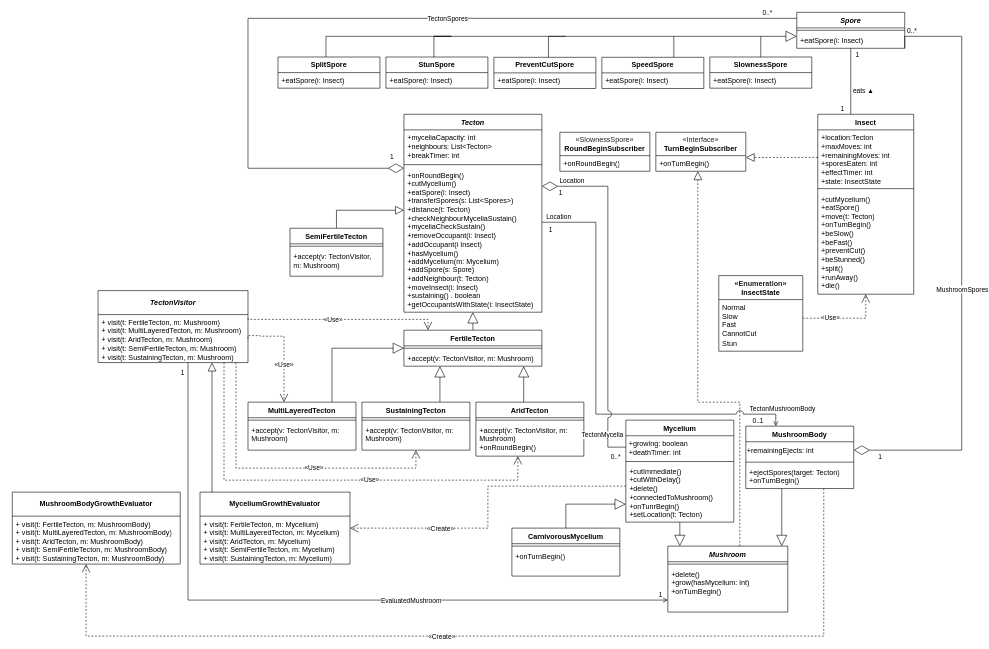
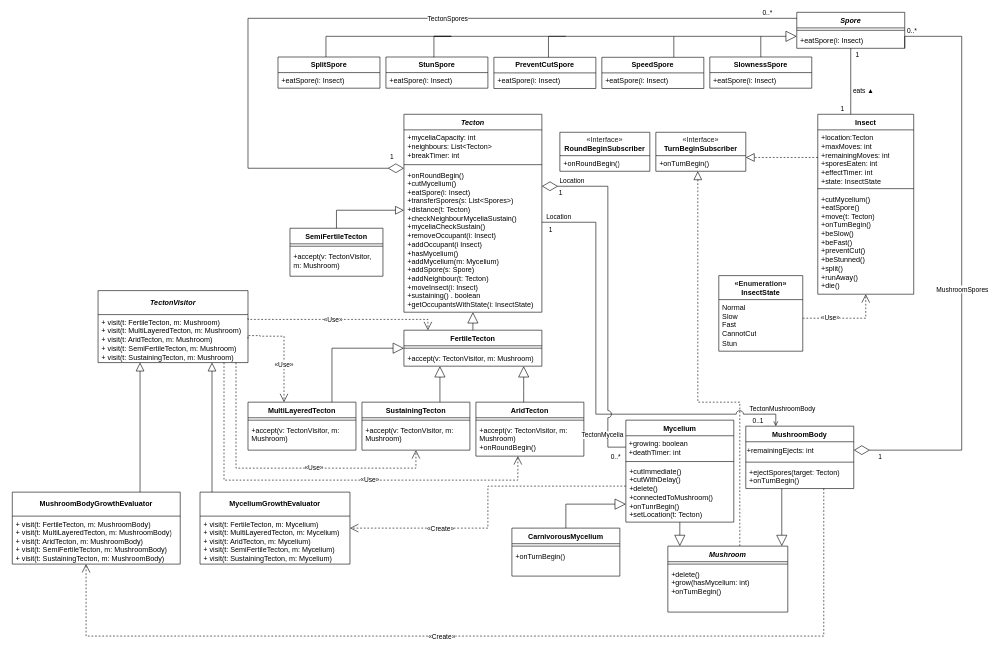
- <mxCell id="57" value="&lt;font style=&quot;font-weight: 700;&quot;&gt;&lt;span style=&quot;font-weight: 400; color: rgb(32, 33, 34); font-family: sans-serif; text-align: start; background-color: rgb(255, 255, 255);&quot;&gt;«&lt;/span&gt;&lt;span style=&quot;color: rgb(32, 33, 34); font-family: sans-serif; text-align: start; background-color: rgb(255, 255, 255); font-weight: 400;&quot;&gt;SlownessSpore&lt;/span&gt;&lt;span style=&quot;font-weight: 400; color: rgb(32, 33, 34); font-family: sans-serif; text-align: start; background-color: rgb(255, 255, 255);&quot;&gt;»&lt;/span&gt;&lt;/font&gt;&lt;div style=&quot;font-weight: 700; text-align: start;&quot;&gt;&lt;font face=&quot;sans-serif&quot;&gt;&lt;span style=&quot;background-color: rgb(255, 255, 255);&quot;&gt;RoundBeginSubscriber&lt;/span&gt;&lt;/font&gt;&lt;/div&gt;" style="swimlane;fontStyle=0;childLayout=stackLayout;horizontal=1;startSize=39;fillColor=none;horizontalStack=0;resizeParent=1;resizeParentMax=0;resizeLast=0;collapsible=1;marginBottom=0;whiteSpace=wrap;html=1;" vertex="1" parent="1"><mxGeometry x="933" y="220" width="150" height="65" as="geometry" /></mxCell>
+ <mxCell id="57" value="&lt;font style=&quot;font-weight: 700;&quot;&gt;&lt;span style=&quot;font-weight: 400; color: rgb(32, 33, 34); font-family: sans-serif; text-align: start; background-color: rgb(255, 255, 255);&quot;&gt;«&lt;/span&gt;&lt;span style=&quot;color: rgb(32, 33, 34); font-family: sans-serif; text-align: start; background-color: rgb(255, 255, 255); font-weight: 400;&quot;&gt;Interface&lt;/span&gt;&lt;span style=&quot;font-weight: 400; color: rgb(32, 33, 34); font-family: sans-serif; text-align: start; background-color: rgb(255, 255, 255);&quot;&gt;»&lt;/span&gt;&lt;/font&gt;&lt;div style=&quot;font-weight: 700; text-align: start;&quot;&gt;&lt;font face=&quot;sans-serif&quot;&gt;&lt;span style=&quot;background-color: rgb(255, 255, 255);&quot;&gt;RoundBeginSubscriber&lt;/span&gt;&lt;/font&gt;&lt;/div&gt;" style="swimlane;fontStyle=0;childLayout=stackLayout;horizontal=1;startSize=39;fillColor=none;horizontalStack=0;resizeParent=1;resizeParentMax=0;resizeLast=0;collapsible=1;marginBottom=0;whiteSpace=wrap;html=1;" vertex="1" parent="1"><mxGeometry x="933" y="220" width="150" height="65" as="geometry" /></mxCell>
+ <mxCell id="72" value="" style="endArrow=block;endFill=0;endSize=12;html=1;rounded=0;edgeStyle=orthogonalEdgeStyle;" edge="1" parent="1" source="81" target="45"><mxGeometry width="160" relative="1" as="geometry"><mxPoint x="137.96" y="404" as="sourcePoint" /><mxPoint x="253.003" y="485" as="targetPoint" /><Array as="points"><mxPoint x="233" y="670" /><mxPoint x="233" y="670" /></Array></mxGeometry></mxCell>
- <mxCell id="99" value="" style="endArrow=open;html=1;edgeStyle=orthogonalEdgeStyle;rounded=0;endFill=0;" edge="1" parent="1" source="45" target="94"><mxGeometry relative="1" as="geometry"><mxPoint x="663" y="820" as="sourcePoint" /><mxPoint x="823" y="820" as="targetPoint" /><Array as="points"><mxPoint x="313" y="1000" /></Array></mxGeometry></mxCell>
- <mxCell id="100" value="EvaluatedMushroom" style="edgeLabel;html=1;align=center;verticalAlign=middle;resizable=0;points=[];" connectable="0" vertex="1" parent="99"><mxGeometry x="0.01" y="-3" relative="1" as="geometry"><mxPoint x="163" y="-3" as="offset" /></mxGeometry></mxCell>
- <mxCell id="101" value="1" style="edgeLabel;html=1;align=center;verticalAlign=middle;resizable=0;points=[];" connectable="0" vertex="1" parent="99"><mxGeometry x="0.967" y="-3" relative="1" as="geometry"><mxPoint x="7" y="-13" as="offset" /></mxGeometry></mxCell>
- <mxCell id="102" value="1" style="edgeLabel;html=1;align=center;verticalAlign=middle;resizable=0;points=[];" connectable="0" vertex="1" parent="99"><mxGeometry x="-0.934" y="-2" relative="1" as="geometry"><mxPoint x="-8" y="-23" as="offset" /></mxGeometry></mxCell>
